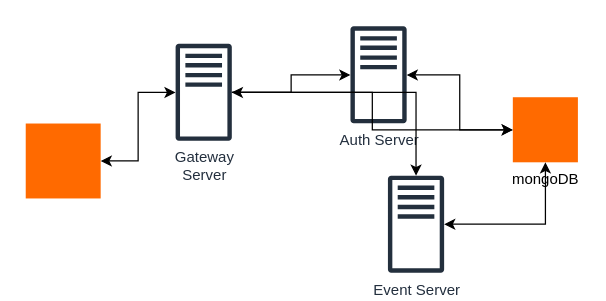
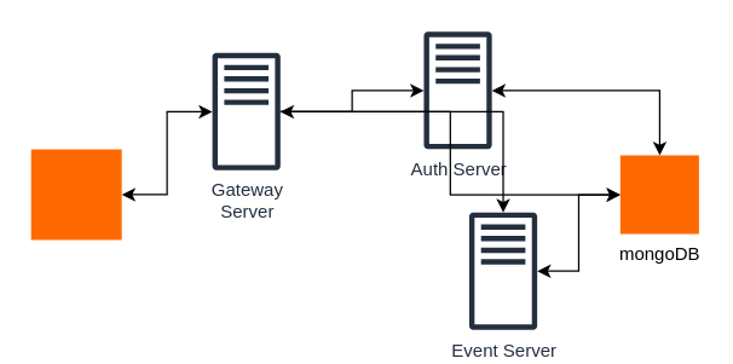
- <mxCell id="4" value="mongoDB" style="points=[];aspect=fixed;html=1;align=center;shadow=0;dashed=0;fillColor=#FF6A00;strokeColor=none;shape=mxgraph.alibaba_cloud.mongodb;verticalAlign=top;labelPosition=center;verticalLabelPosition=bottom;" vertex="1" parent="1"><mxGeometry x="410" y="77.35" width="52.1" height="52.1" as="geometry" /></mxCell>
+ <mxCell id="4" value="mongoDB" style="points=[];aspect=fixed;html=1;align=center;shadow=0;dashed=0;fillColor=#FF6A00;strokeColor=none;shape=mxgraph.alibaba_cloud.mongodb;verticalAlign=top;labelPosition=center;verticalLabelPosition=bottom;" vertex="1" parent="1"><mxGeometry x="410" y="102.35" width="52.1" height="52.1" as="geometry" /></mxCell>
